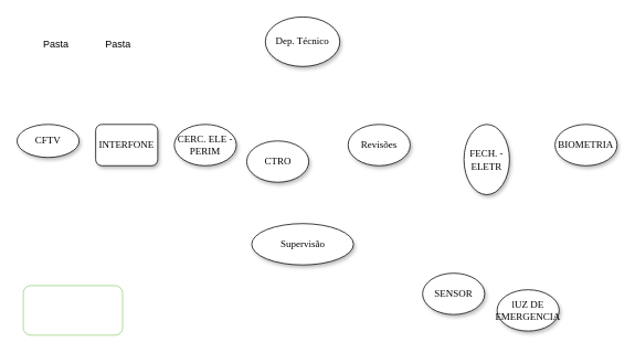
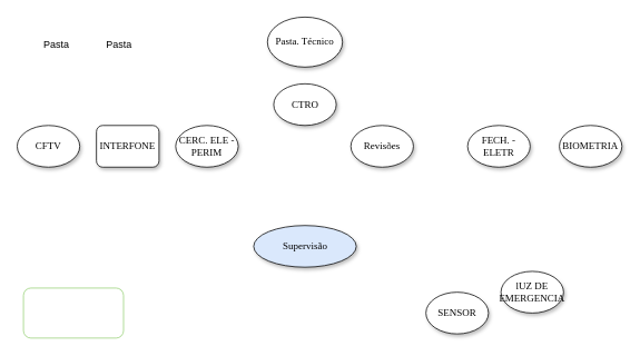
- <mxCell id="2" value="Dep. Técnico" style="ellipse;whiteSpace=wrap;html=1;rounded=0;shadow=1;comic=0;labelBackgroundColor=none;strokeWidth=1;fontFamily=Verdana;fontSize=12;align=center;" parent="1" vertex="1"><mxGeometry x="320" y="20" width="90" height="60" as="geometry" /></mxCell>
+ <mxCell id="2" value="Pasta. Técnico" style="ellipse;whiteSpace=wrap;html=1;rounded=0;shadow=1;comic=0;labelBackgroundColor=none;strokeWidth=1;fontFamily=Verdana;fontSize=12;align=center;" parent="1" vertex="1"><mxGeometry x="320" y="20" width="90" height="60" as="geometry" /></mxCell>
- <mxCell id="7" value="CFTV" style="ellipse;whiteSpace=wrap;html=1;rounded=0;shadow=1;comic=0;labelBackgroundColor=none;strokeWidth=1;fontFamily=Verdana;fontSize=12;align=center;" parent="1" vertex="1"><mxGeometry x="20" y="150" width="75" height="40" as="geometry" /></mxCell>
+ <mxCell id="7" value="CFTV" style="ellipse;whiteSpace=wrap;html=1;rounded=0;shadow=1;comic=0;labelBackgroundColor=none;strokeWidth=1;fontFamily=Verdana;fontSize=12;align=center;" parent="1" vertex="1"><mxGeometry x="20" y="150" width="75" height="50" as="geometry" /></mxCell>
- <mxCell id="11" value="FECH. - ELETR" style="ellipse;whiteSpace=wrap;html=1;rounded=0;shadow=1;comic=0;labelBackgroundColor=none;strokeWidth=1;fontFamily=Verdana;fontSize=12;align=center;" parent="1" vertex="1"><mxGeometry x="560" y="150" width="55" height="85" as="geometry" /></mxCell>
+ <mxCell id="11" value="FECH. - ELETR" style="ellipse;whiteSpace=wrap;html=1;rounded=0;shadow=1;comic=0;labelBackgroundColor=none;strokeWidth=1;fontFamily=Verdana;fontSize=12;align=center;" parent="1" vertex="1"><mxGeometry x="560" y="150" width="75" height="50" as="geometry" /></mxCell>
- <mxCell id="3" value="&lt;span&gt;CTRO&lt;br&gt;&lt;/span&gt;" style="ellipse;whiteSpace=wrap;html=1;rounded=0;shadow=1;comic=0;labelBackgroundColor=none;strokeWidth=1;fontFamily=Verdana;fontSize=12;align=center;" parent="1" vertex="1"><mxGeometry x="297.5" y="170" width="75" height="50" as="geometry" /></mxCell>
+ <mxCell id="3" value="&lt;span&gt;CTRO&lt;br&gt;&lt;/span&gt;" style="ellipse;whiteSpace=wrap;html=1;rounded=0;shadow=1;comic=0;labelBackgroundColor=none;strokeWidth=1;fontFamily=Verdana;fontSize=12;align=center;" parent="1" vertex="1"><mxGeometry x="327.5" y="100" width="75" height="50" as="geometry" /></mxCell>
- <mxCell id="8" value="Supervisão" style="ellipse;whiteSpace=wrap;html=1;rounded=0;shadow=1;comic=0;labelBackgroundColor=none;strokeWidth=1;fontFamily=Verdana;fontSize=12;align=center;" parent="1" vertex="1"><mxGeometry x="303.5" y="270" width="123" height="50" as="geometry" /></mxCell>
+ <mxCell id="8" value="Supervisão" style="ellipse;whiteSpace=wrap;html=1;rounded=0;shadow=1;comic=0;labelBackgroundColor=none;strokeWidth=1;fontFamily=Verdana;fontSize=12;align=center;fillColor=#dae8fc;" parent="1" vertex="1"><mxGeometry x="303.5" y="270" width="123" height="50" as="geometry" /></mxCell>
- <mxCell id="14" value="SENSOR" style="ellipse;whiteSpace=wrap;html=1;rounded=0;shadow=1;comic=0;labelBackgroundColor=none;strokeWidth=1;fontFamily=Verdana;fontSize=12;align=center;" parent="1" vertex="1"><mxGeometry x="510" y="330" width="75" height="50" as="geometry" /></mxCell>
+ <mxCell id="14" value="SENSOR" style="ellipse;whiteSpace=wrap;html=1;rounded=0;shadow=1;comic=0;labelBackgroundColor=none;strokeWidth=1;fontFamily=Verdana;fontSize=12;align=center;" parent="1" vertex="1"><mxGeometry x="510" y="350" width="75" height="50" as="geometry" /></mxCell>
- <mxCell id="4" value="lUZ DE EMERGENCIA" style="ellipse;whiteSpace=wrap;html=1;rounded=0;shadow=1;comic=0;labelBackgroundColor=none;strokeWidth=1;fontFamily=Verdana;fontSize=12;align=center;" parent="1" vertex="1"><mxGeometry x="600" y="350" width="75" height="50" as="geometry" /></mxCell>
+ <mxCell id="4" value="lUZ DE EMERGENCIA" style="ellipse;whiteSpace=wrap;html=1;rounded=0;shadow=1;comic=0;labelBackgroundColor=none;strokeWidth=1;fontFamily=Verdana;fontSize=12;align=center;" parent="1" vertex="1"><mxGeometry x="600" y="325" width="75" height="50" as="geometry" /></mxCell>
